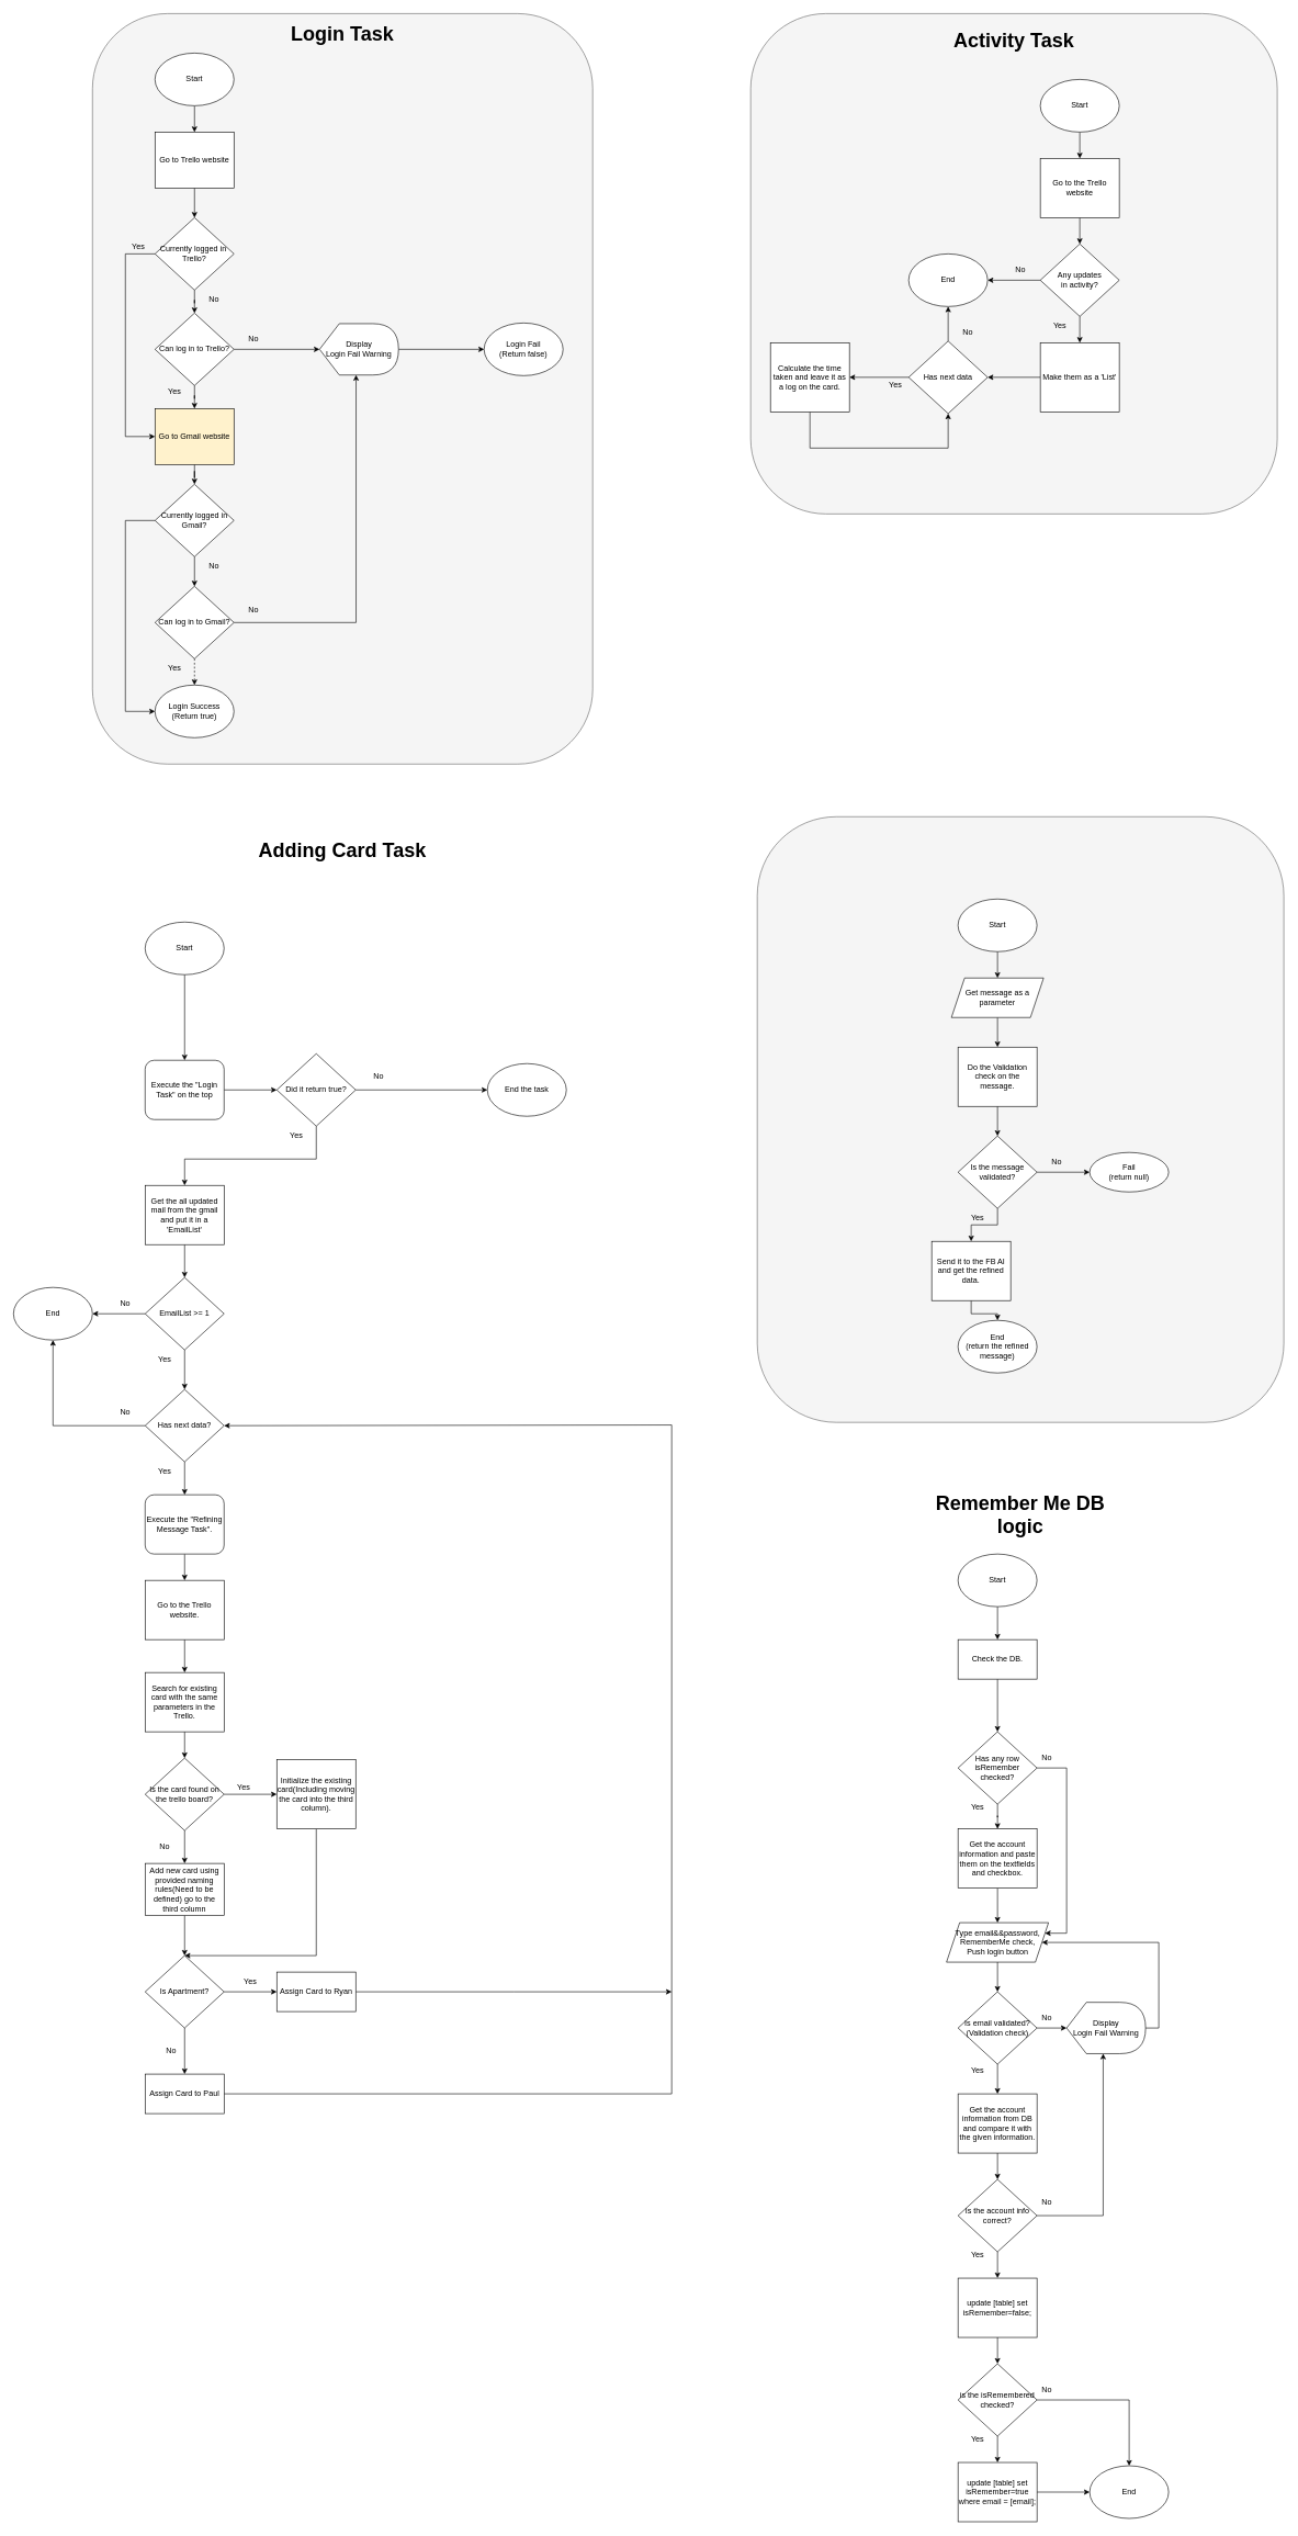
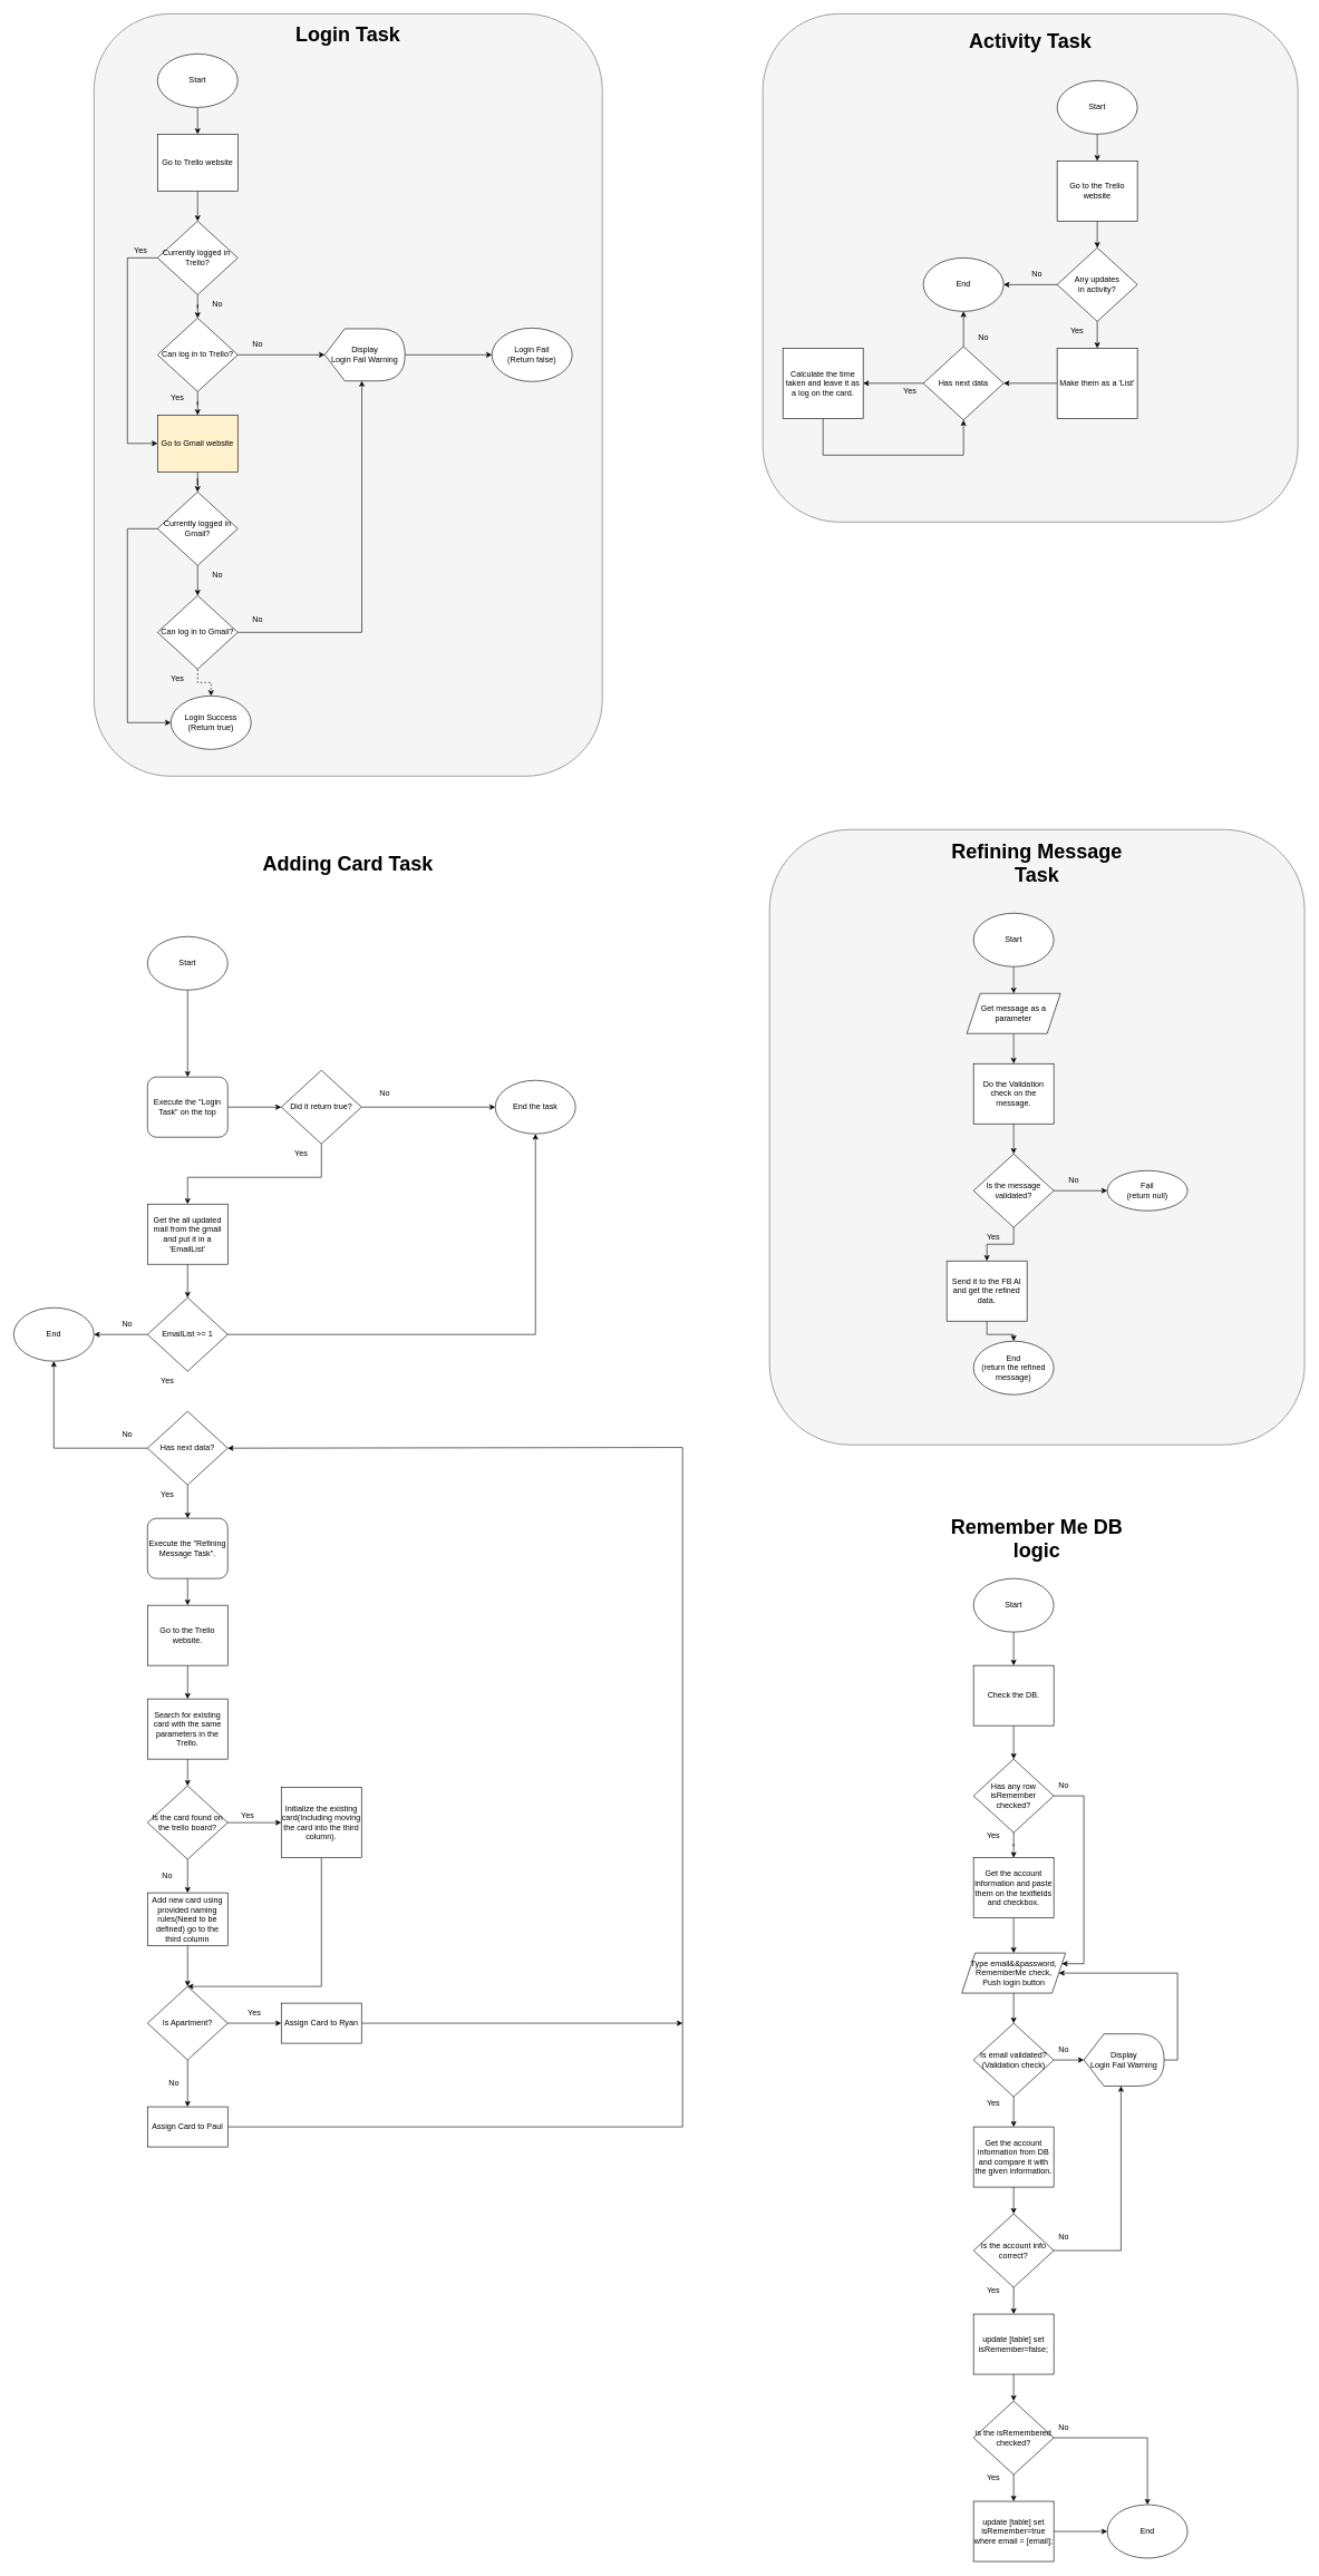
- <mxCell id="33" value="Login Success&lt;br&gt;(Return true)" style="ellipse;whiteSpace=wrap;html=1;" parent="1" vertex="1"><mxGeometry x="235" y="1040" width="120" height="80" as="geometry" /></mxCell>
+ <mxCell id="33" value="Login Success&lt;br&gt;(Return true)" style="ellipse;whiteSpace=wrap;html=1;" parent="1" vertex="1"><mxGeometry x="255" y="1040" width="120" height="80" as="geometry" /></mxCell>
+ <mxCell id="87" value="Refining Message Task" style="text;html=1;align=center;verticalAlign=middle;rounded=0;fontStyle=1;fontSize=30;whiteSpace=wrap;" parent="1" vertex="1"><mxGeometry x="1410" y="1270" width="280" height="40" as="geometry" /></mxCell>
- <mxCell id="72" value="" style="edgeStyle=orthogonalEdgeStyle;rounded=0;orthogonalLoop=1;jettySize=auto;html=1;" parent="1" source="73" target="43" edge="1"><mxGeometry relative="1" as="geometry" /></mxCell>
+ <mxCell id="72" value="" style="edgeStyle=orthogonalEdgeStyle;rounded=0;orthogonalLoop=1;jettySize=auto;html=1;" parent="1" source="73" target="70" edge="1"><mxGeometry relative="1" as="geometry" /></mxCell>
- <mxCell id="124" value="Check the DB." style="rounded=0;whiteSpace=wrap;html=1;" vertex="1" parent="1"><mxGeometry x="1455" y="2490" width="120" height="60" as="geometry" /></mxCell>
+ <mxCell id="124" value="Check the DB." style="rounded=0;whiteSpace=wrap;html=1;" vertex="1" parent="1"><mxGeometry x="1455" y="2490" width="120" height="90" as="geometry" /></mxCell>
